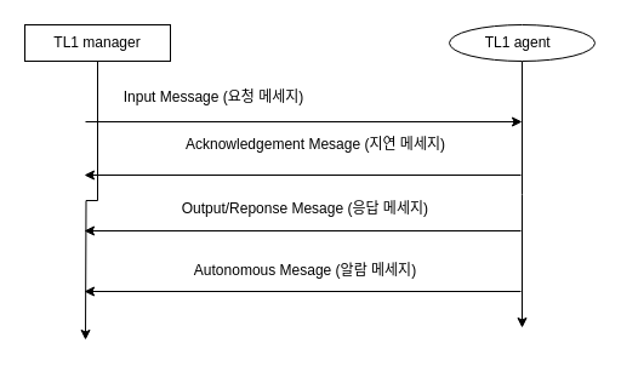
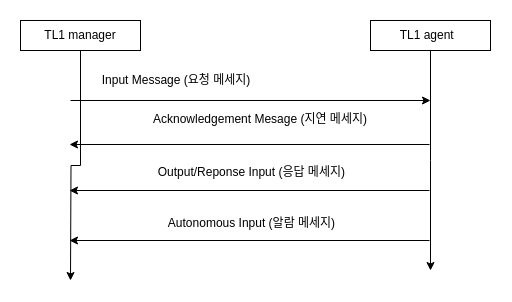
- <mxCell id="5" value="TL1 agent&amp;nbsp;&amp;nbsp;" style="ellipse;whiteSpace=wrap;html=1;" vertex="1" parent="1"><mxGeometry x="370" y="20" width="120" height="30" as="geometry" /></mxCell>
+ <mxCell id="5" value="TL1 agent&amp;nbsp;&amp;nbsp;" style="rounded=0;whiteSpace=wrap;html=1;" vertex="1" parent="1"><mxGeometry x="370" y="20" width="120" height="30" as="geometry" /></mxCell>
- <mxCell id="9" value="Output/Reponse Mesage (응답 메세지)&amp;nbsp;" style="text;html=1;strokeColor=none;fillColor=none;align=center;verticalAlign=middle;whiteSpace=wrap;rounded=0;" vertex="1" parent="1"><mxGeometry x="144" y="157" width="218" height="30" as="geometry" /></mxCell>
+ <mxCell id="9" value="Output/Reponse Input (응답 메세지)&amp;nbsp;" style="text;html=1;strokeColor=none;fillColor=none;align=center;verticalAlign=middle;whiteSpace=wrap;rounded=0;" vertex="1" parent="1"><mxGeometry x="144" y="157" width="218" height="30" as="geometry" /></mxCell>
- <mxCell id="13" value="Autonomous Mesage (알람 메세지)" style="text;html=1;strokeColor=none;fillColor=none;align=center;verticalAlign=middle;whiteSpace=wrap;rounded=0;" vertex="1" parent="1"><mxGeometry x="151.5" y="208" width="199" height="30" as="geometry" /></mxCell>
+ <mxCell id="13" value="Autonomous Input (알람 메세지)" style="text;html=1;strokeColor=none;fillColor=none;align=center;verticalAlign=middle;whiteSpace=wrap;rounded=0;" vertex="1" parent="1"><mxGeometry x="151.5" y="208" width="199" height="30" as="geometry" /></mxCell>
